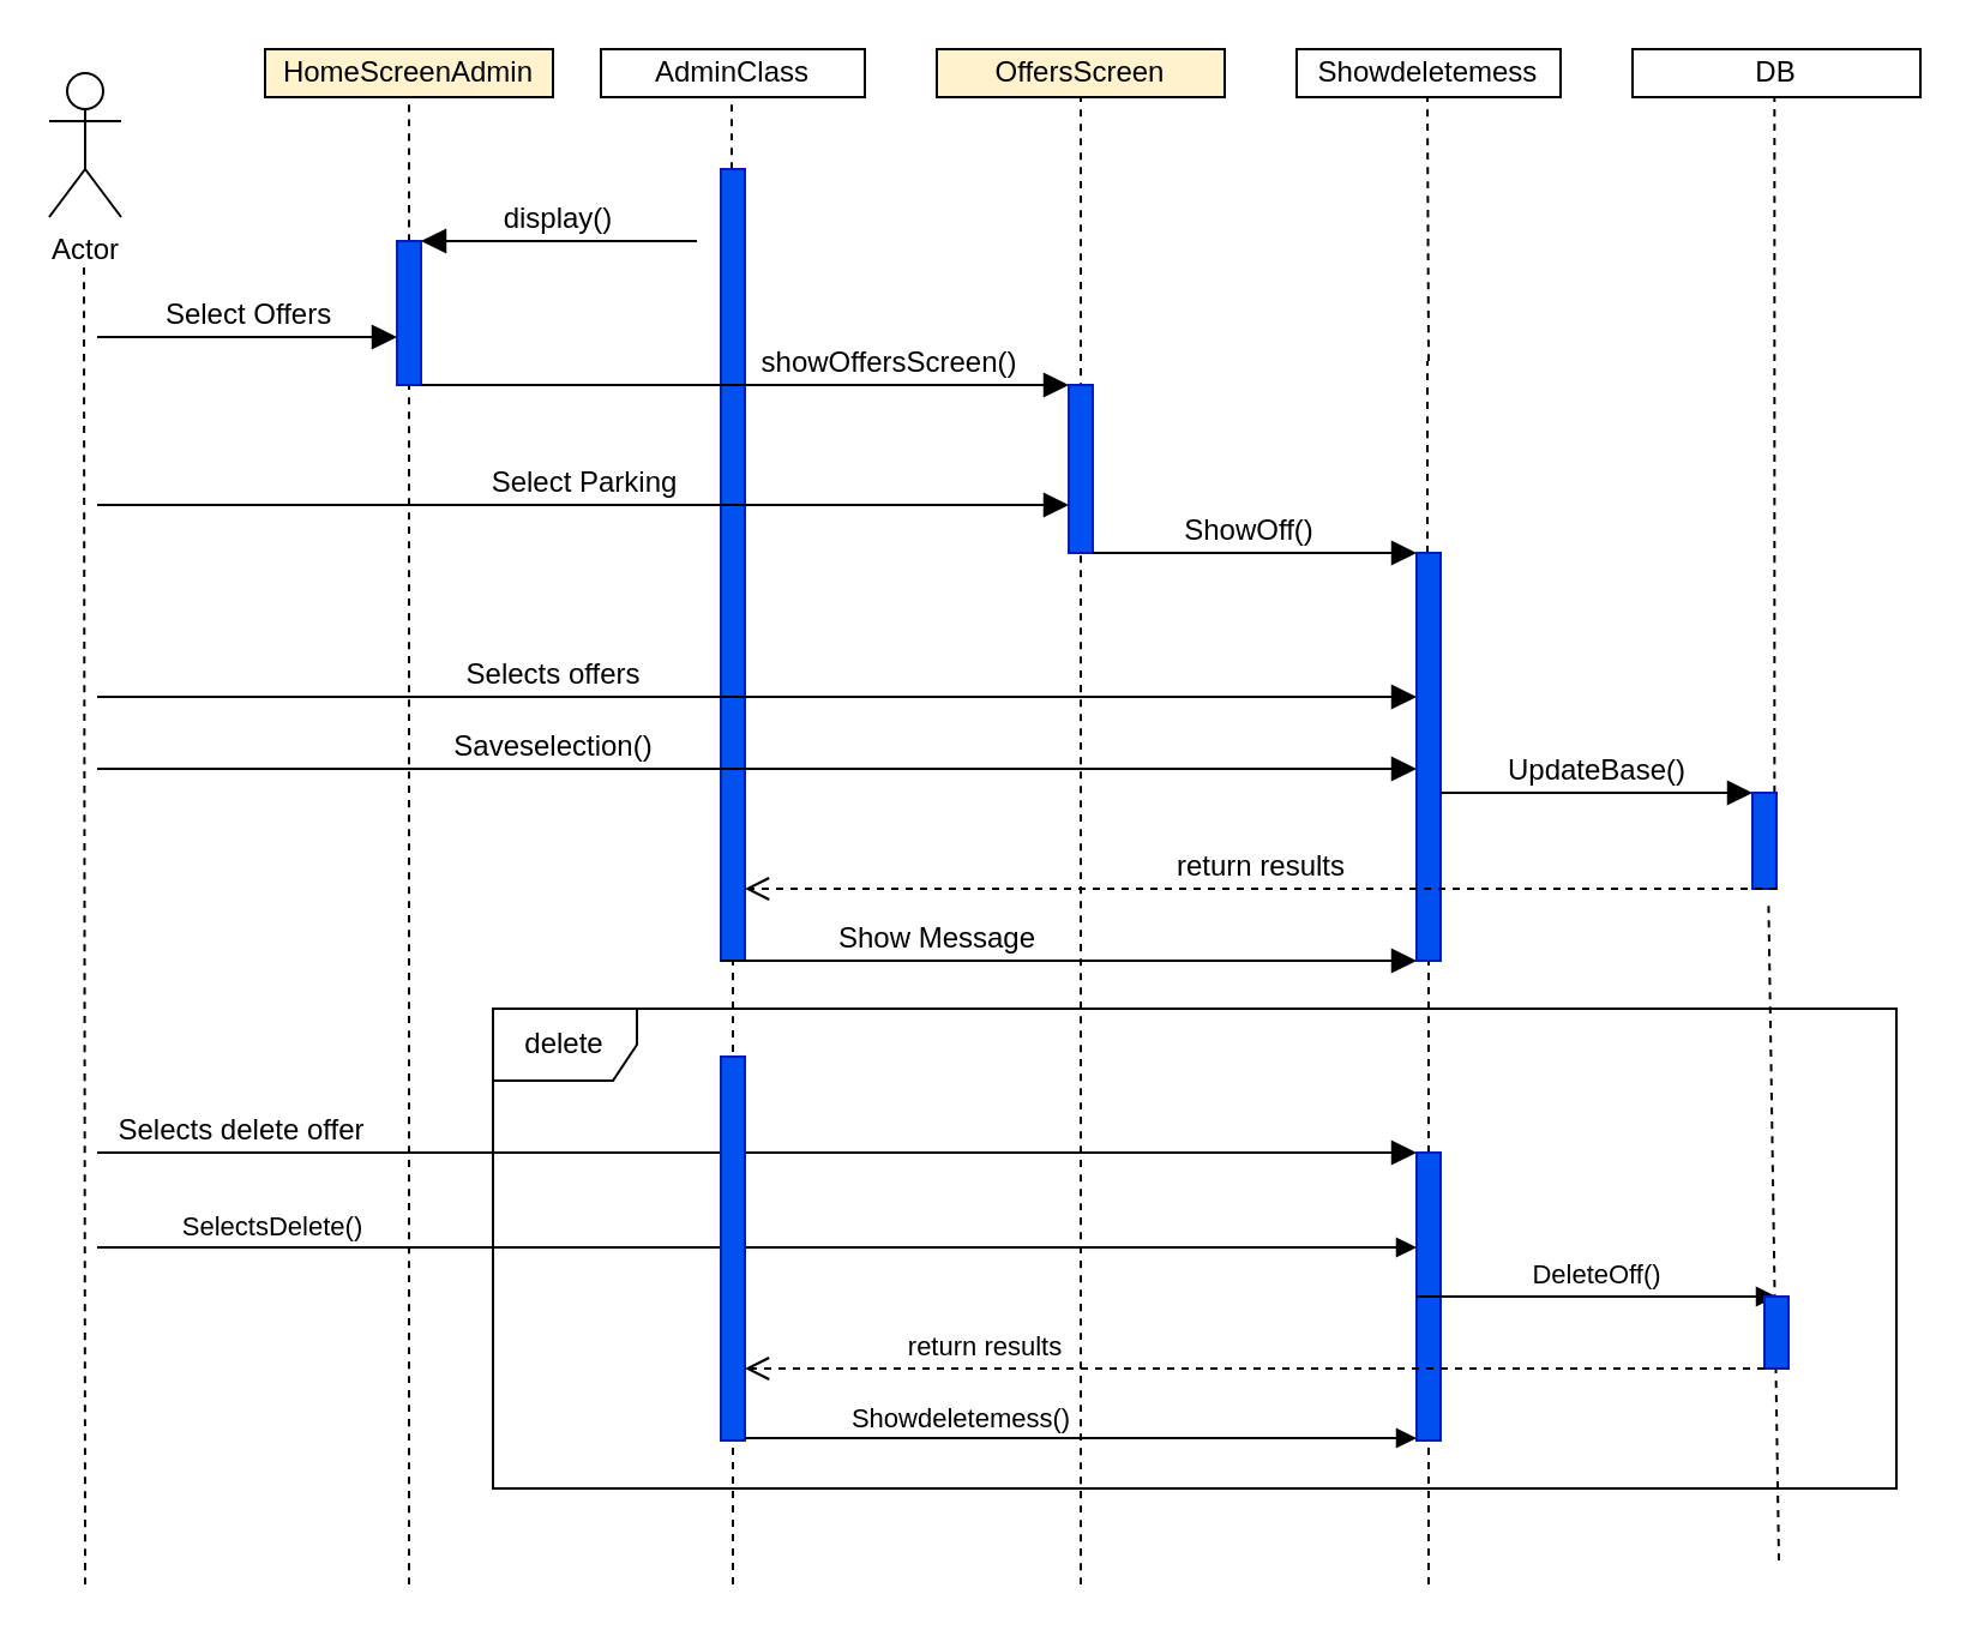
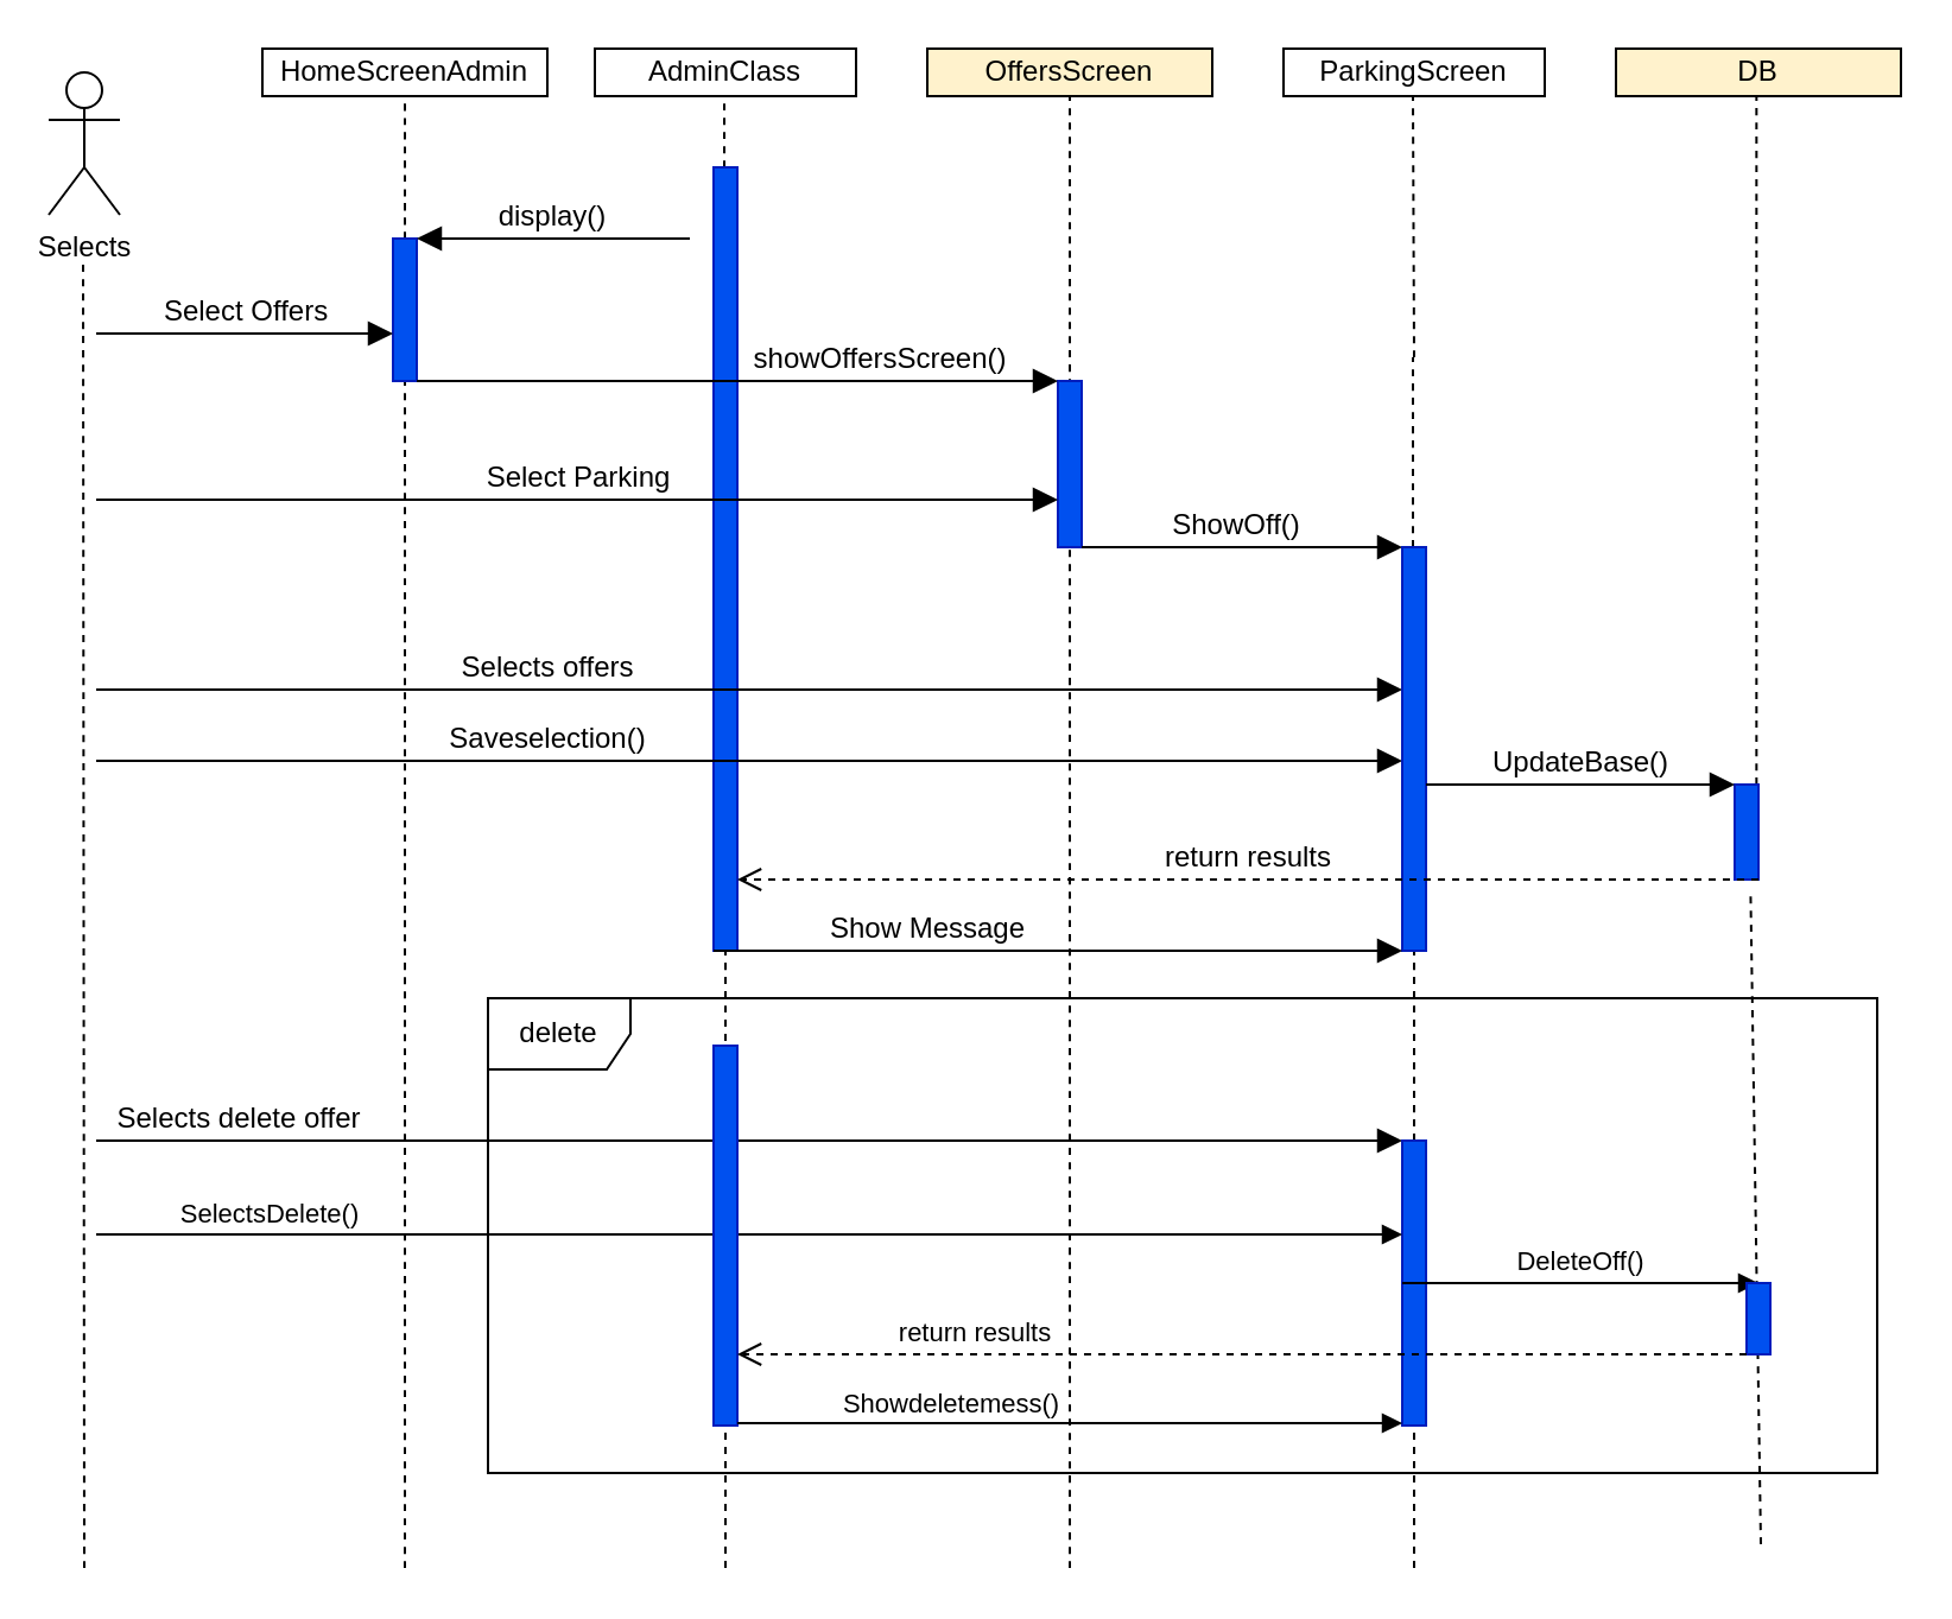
- <mxCell id="6" value="HomeScreenAdmin" style="rounded=0;whiteSpace=wrap;html=1;fillColor=#fff2cc;" parent="1" vertex="1"><mxGeometry x="110" y="20" width="120" height="20" as="geometry" /></mxCell>
+ <mxCell id="6" value="HomeScreenAdmin" style="rounded=0;whiteSpace=wrap;html=1;" parent="1" vertex="1"><mxGeometry x="110" y="20" width="120" height="20" as="geometry" /></mxCell>
- <mxCell id="26" value="Showdeletemess" style="rounded=0;whiteSpace=wrap;html=1;" parent="1" vertex="1"><mxGeometry x="540" y="20" width="110" height="20" as="geometry" /></mxCell>
+ <mxCell id="26" value="ParkingScreen" style="rounded=0;whiteSpace=wrap;html=1;" parent="1" vertex="1"><mxGeometry x="540" y="20" width="110" height="20" as="geometry" /></mxCell>
- <mxCell id="3" value="DB" style="rounded=0;whiteSpace=wrap;html=1;" parent="1" vertex="1"><mxGeometry x="680" y="20" width="120" height="20" as="geometry" /></mxCell>
+ <mxCell id="3" value="DB" style="rounded=0;whiteSpace=wrap;html=1;fillColor=#fff2cc;" parent="1" vertex="1"><mxGeometry x="680" y="20" width="120" height="20" as="geometry" /></mxCell>
- <mxCell id="2" value="Actor" style="shape=umlActor;verticalLabelPosition=bottom;verticalAlign=top;html=1;outlineConnect=0;" parent="1" vertex="1"><mxGeometry x="20" y="30" width="30" height="60" as="geometry" /></mxCell>
+ <mxCell id="2" value="Selects" style="shape=umlActor;verticalLabelPosition=bottom;verticalAlign=top;html=1;outlineConnect=0;" parent="1" vertex="1"><mxGeometry x="20" y="30" width="30" height="60" as="geometry" /></mxCell>
